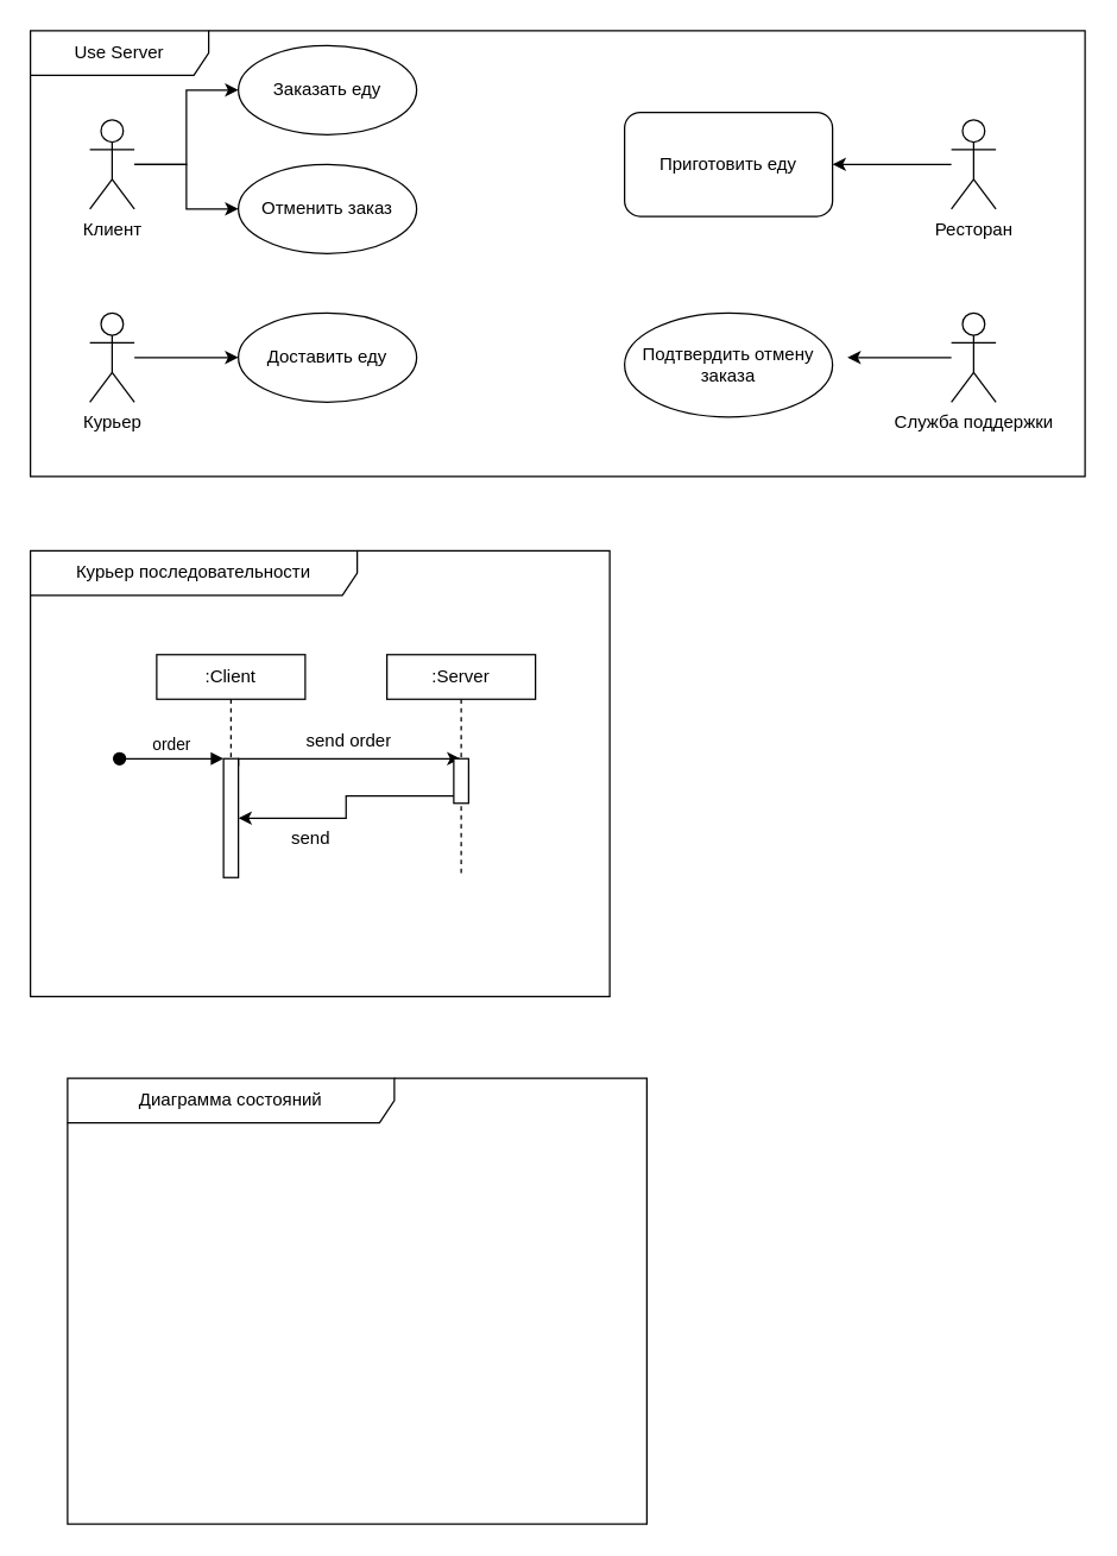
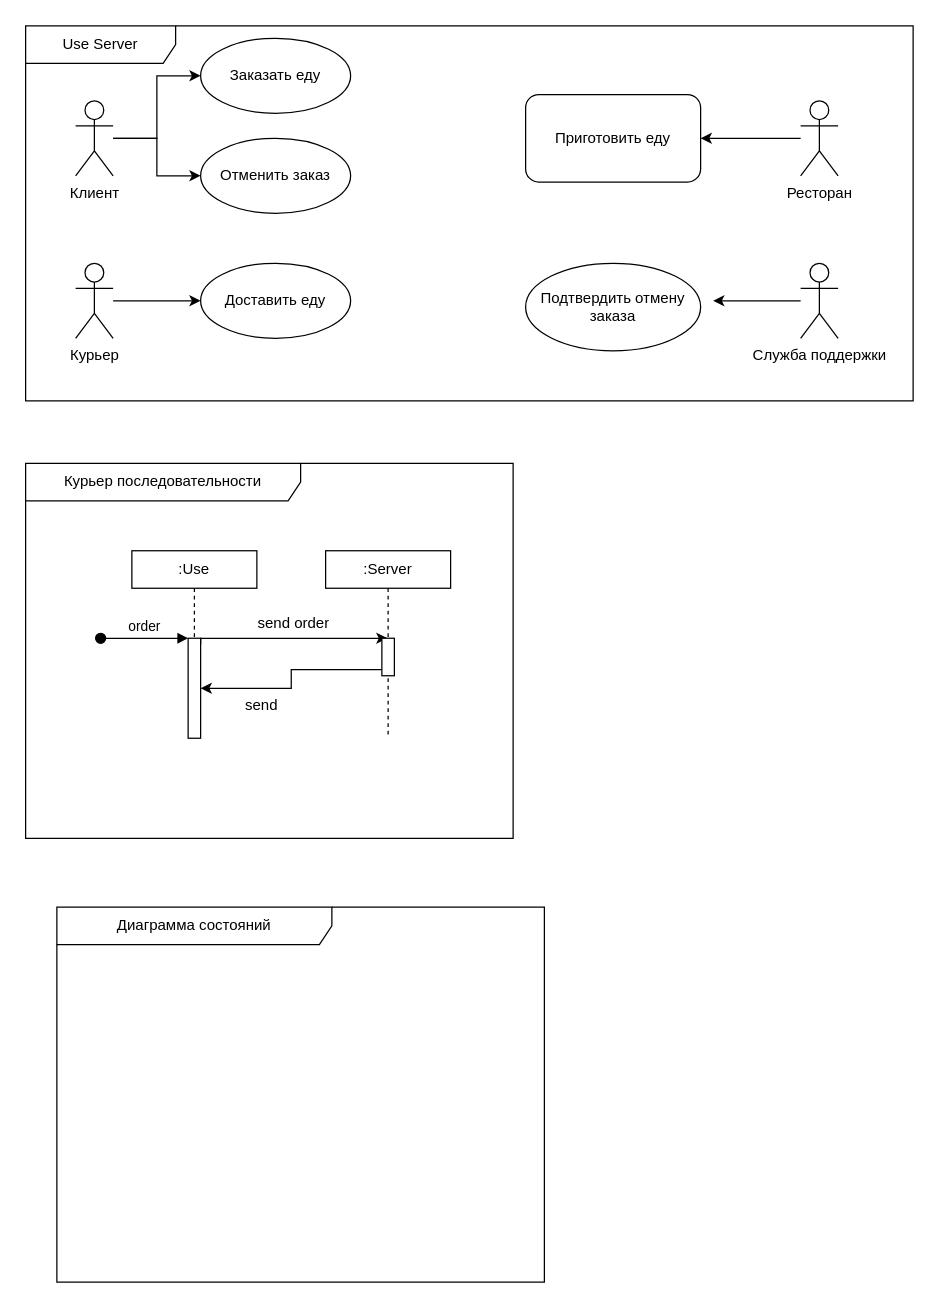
- <mxCell id="20" value=":Client" style="shape=umlLifeline;perimeter=lifelinePerimeter;whiteSpace=wrap;html=1;container=1;dropTarget=0;collapsible=0;recursiveResize=0;outlineConnect=0;portConstraint=eastwest;newEdgeStyle={&quot;curved&quot;:0,&quot;rounded&quot;:0};size=30;" vertex="1" parent="1"><mxGeometry x="105" y="440" width="100" height="70" as="geometry" /></mxCell>
+ <mxCell id="20" value=":Use" style="shape=umlLifeline;perimeter=lifelinePerimeter;whiteSpace=wrap;html=1;container=1;dropTarget=0;collapsible=0;recursiveResize=0;outlineConnect=0;portConstraint=eastwest;newEdgeStyle={&quot;curved&quot;:0,&quot;rounded&quot;:0};size=30;" vertex="1" parent="1"><mxGeometry x="105" y="440" width="100" height="70" as="geometry" /></mxCell>
